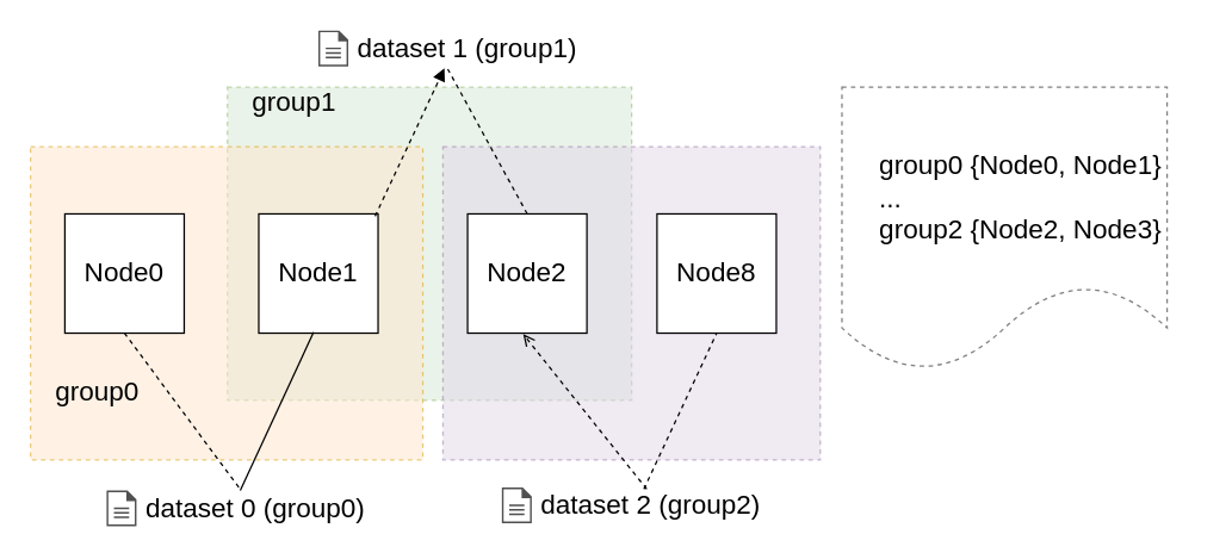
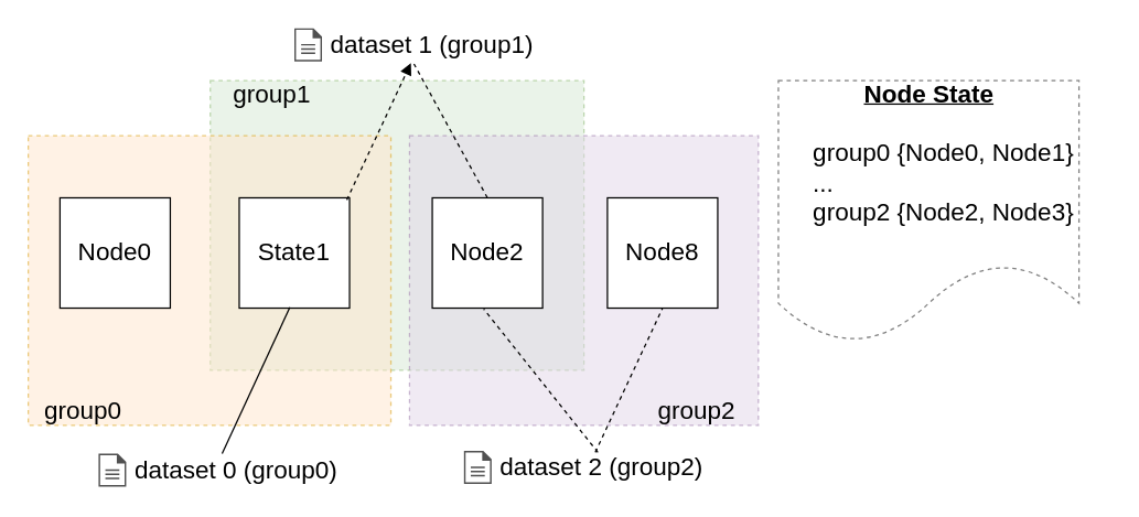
+ <mxCell id="14" value="Node State" style="text;html=1;strokeColor=none;fillColor=none;align=center;verticalAlign=middle;whiteSpace=wrap;rounded=0;dashed=1;fontSize=18;opacity=50;fontStyle=5" vertex="1" parent="12"><mxGeometry x="49.5" width="119" height="20" as="geometry" /></mxCell>
- <mxCell id="9" value="Node1" style="whiteSpace=wrap;html=1;aspect=fixed;fontSize=18;" vertex="1" parent="1"><mxGeometry x="173" y="143" width="80" height="80" as="geometry" /></mxCell>
+ <mxCell id="9" value="State1" style="whiteSpace=wrap;html=1;aspect=fixed;fontSize=18;" vertex="1" parent="1"><mxGeometry x="173" y="143" width="80" height="80" as="geometry" /></mxCell>
- <mxCell id="30" value="" style="endArrow=open;dashed=1;html=1;fontSize=18;entryX=0.466;entryY=1.008;entryDx=0;entryDy=0;entryPerimeter=0;exitX=0.482;exitY=0.047;exitDx=0;exitDy=0;exitPerimeter=0;" edge="1" parent="1" source="24" target="10"><mxGeometry width="50" height="50" relative="1" as="geometry"><mxPoint x="423" y="308" as="sourcePoint" /><mxPoint x="473" y="258" as="targetPoint" /></mxGeometry></mxCell>
+ <mxCell id="30" value="" style="endArrow=none;dashed=1;html=1;fontSize=18;entryX=0.466;entryY=1.008;entryDx=0;entryDy=0;entryPerimeter=0;exitX=0.482;exitY=0.047;exitDx=0;exitDy=0;exitPerimeter=0;" edge="1" parent="1" source="24" target="10"><mxGeometry width="50" height="50" relative="1" as="geometry"><mxPoint x="423" y="308" as="sourcePoint" /><mxPoint x="473" y="258" as="targetPoint" /></mxGeometry></mxCell>
- <mxCell id="6" value="group0" style="text;html=1;strokeColor=none;fillColor=none;align=center;verticalAlign=middle;whiteSpace=wrap;rounded=0;dashed=1;fontSize=18;opacity=50;" vertex="1" parent="1"><mxGeometry x="25" y="253" width="80" height="20" as="geometry" /></mxCell>
+ <mxCell id="6" value="group0" style="text;html=1;strokeColor=none;fillColor=none;align=center;verticalAlign=middle;whiteSpace=wrap;rounded=0;dashed=1;fontSize=18;opacity=50;" vertex="1" parent="1"><mxGeometry x="20" y="288" width="80" height="20" as="geometry" /></mxCell>
- <mxCell id="27" value="" style="endArrow=none;dashed=1;html=1;fontSize=18;entryX=0.5;entryY=1;entryDx=0;entryDy=0;exitX=0.429;exitY=-0.083;exitDx=0;exitDy=0;exitPerimeter=0;" edge="1" parent="1" source="21" target="8"><mxGeometry width="50" height="50" relative="1" as="geometry"><mxPoint x="138" y="326.5" as="sourcePoint" /><mxPoint x="188" y="276.5" as="targetPoint" /></mxGeometry></mxCell>
+ <mxCell id="7" value="group2" style="text;html=1;strokeColor=none;fillColor=none;align=center;verticalAlign=middle;whiteSpace=wrap;rounded=0;dashed=1;fontSize=18;opacity=50;" vertex="1" parent="1"><mxGeometry x="459.5" y="288" width="90" height="20" as="geometry" /></mxCell>
